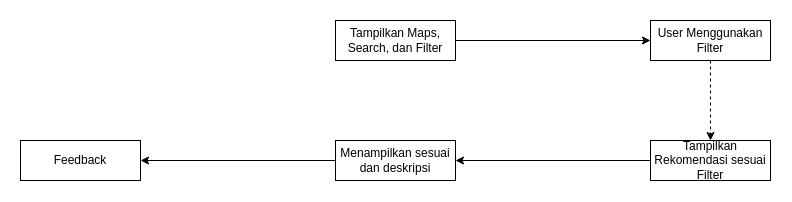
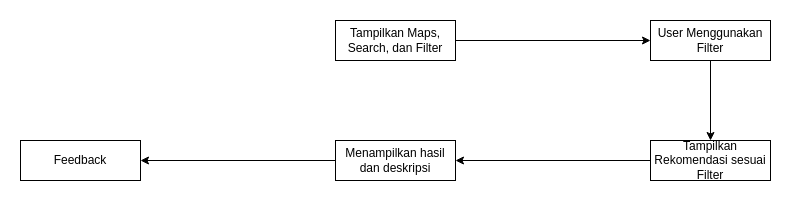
- <mxCell id="3" style="edgeStyle=orthogonalEdgeStyle;rounded=0;orthogonalLoop=1;jettySize=auto;html=1;exitX=0.5;exitY=1;exitDx=0;exitDy=0;entryX=0.5;entryY=0;entryDx=0;entryDy=0;dashed=1;" edge="1" parent="1" source="4" target="8"><mxGeometry relative="1" as="geometry" /></mxCell>
+ <mxCell id="3" style="edgeStyle=orthogonalEdgeStyle;rounded=0;orthogonalLoop=1;jettySize=auto;html=1;exitX=0.5;exitY=1;exitDx=0;exitDy=0;entryX=0.5;entryY=0;entryDx=0;entryDy=0;" edge="1" parent="1" source="4" target="8"><mxGeometry relative="1" as="geometry" /></mxCell>
- <mxCell id="10" value="Menampilkan sesuai dan deskripsi" style="rounded=0;whiteSpace=wrap;html=1;" vertex="1" parent="1"><mxGeometry x="335" y="140" width="120" height="40" as="geometry" /></mxCell>
+ <mxCell id="10" value="Menampilkan hasil dan deskripsi" style="rounded=0;whiteSpace=wrap;html=1;" vertex="1" parent="1"><mxGeometry x="335" y="140" width="120" height="40" as="geometry" /></mxCell>
